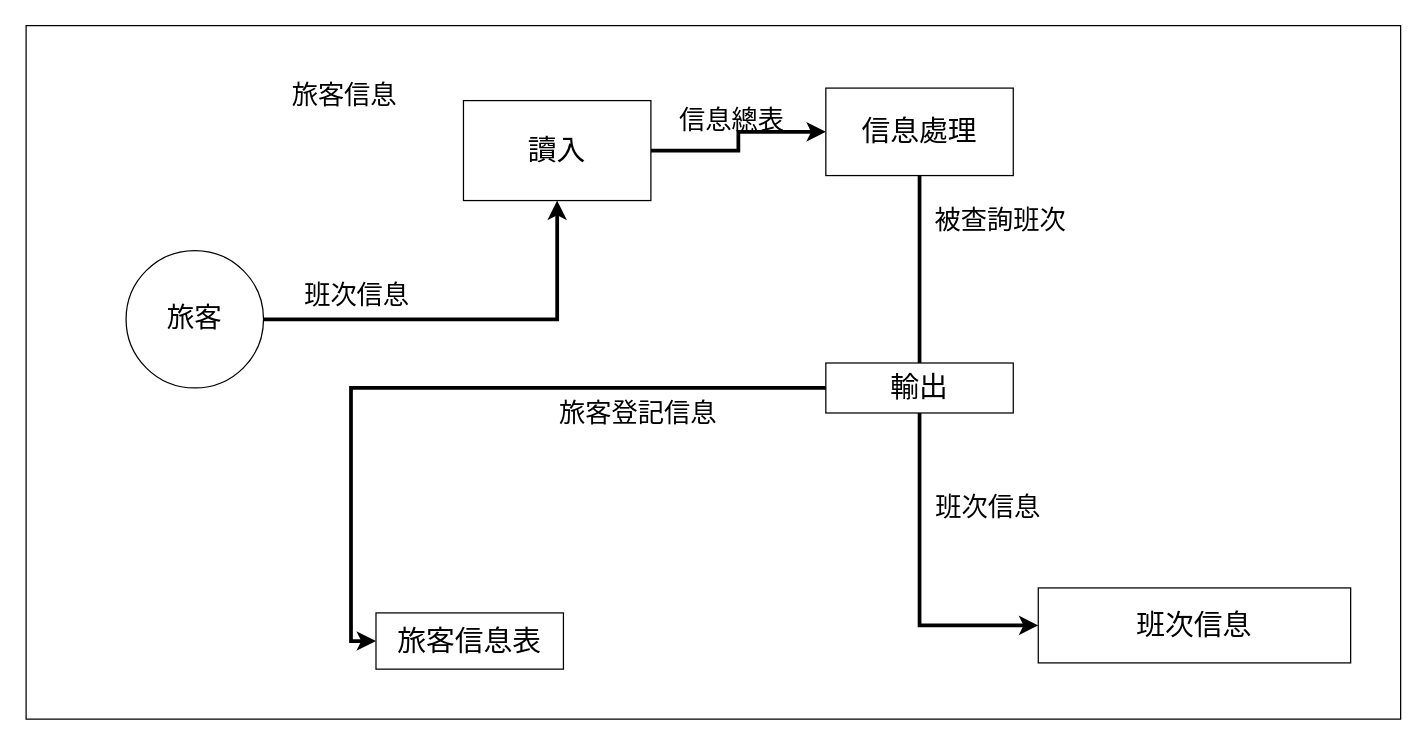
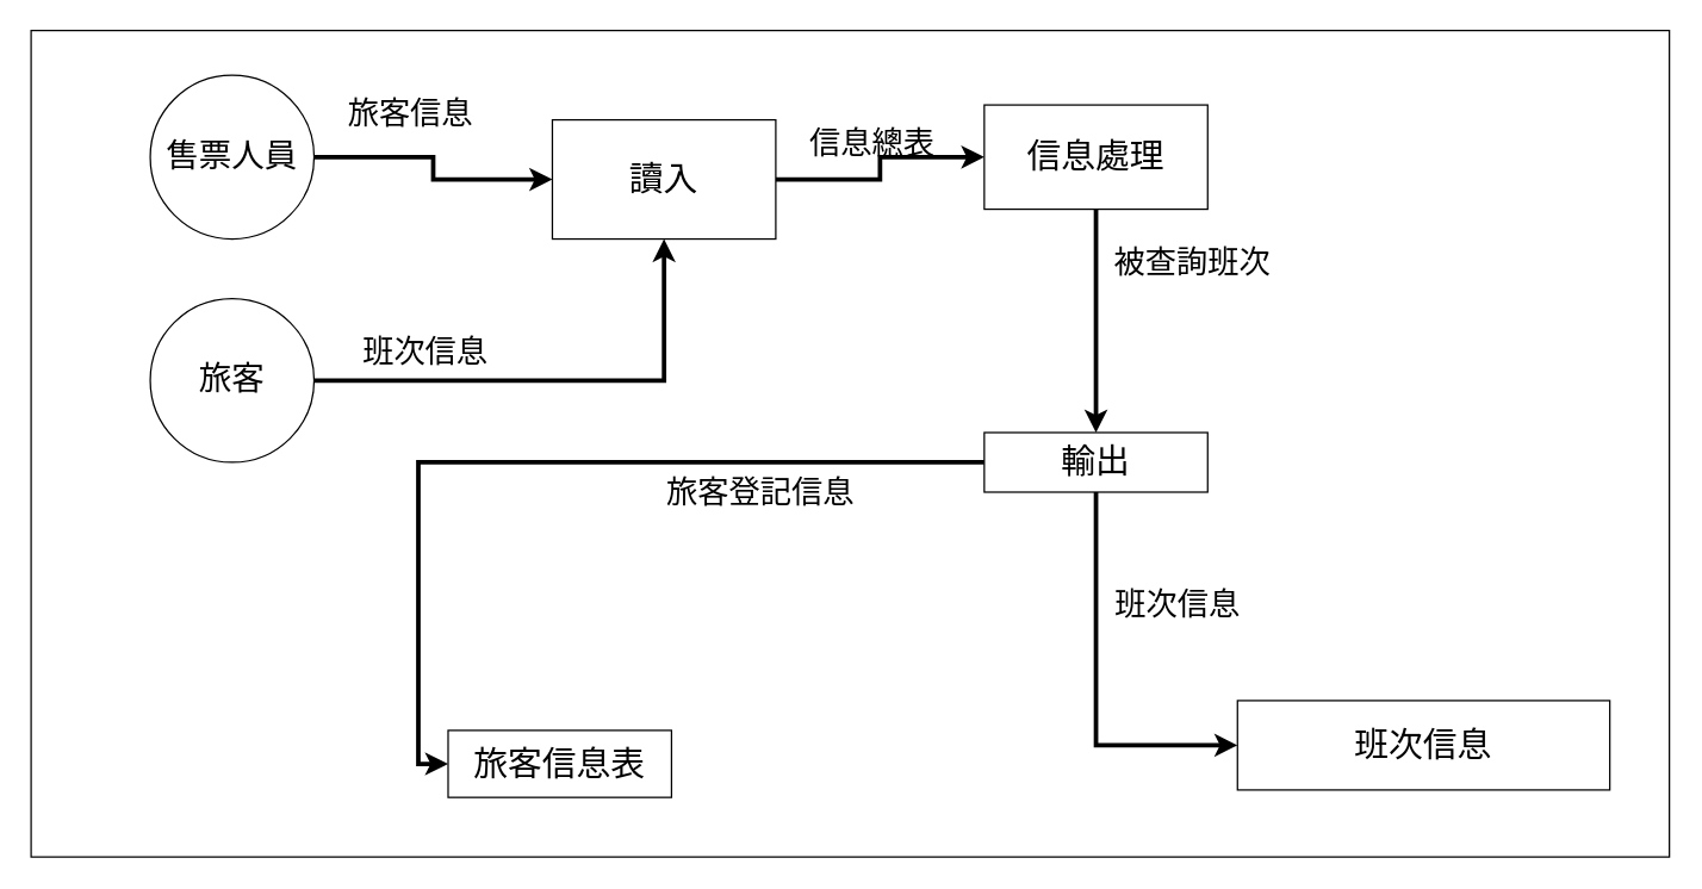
+ <mxCell id="4" value="&lt;font style=&quot;font-size: 22px;&quot;&gt;售票人員&lt;/font&gt;" style="ellipse;whiteSpace=wrap;html=1;aspect=fixed;" vertex="1" parent="1"><mxGeometry x="100" y="50" width="110" height="110" as="geometry" /></mxCell>
+ <mxCell id="3" style="edgeStyle=orthogonalEdgeStyle;rounded=0;orthogonalLoop=1;jettySize=auto;html=1;exitX=1;exitY=0.5;exitDx=0;exitDy=0;strokeWidth=3;" edge="1" parent="1" source="4" target="6"><mxGeometry relative="1" as="geometry" /></mxCell>
- <mxCell id="7" style="edgeStyle=orthogonalEdgeStyle;rounded=0;orthogonalLoop=1;jettySize=auto;html=1;exitX=0.5;exitY=1;exitDx=0;exitDy=0;strokeWidth=3;endArrow=none;" edge="1" parent="1" source="8" target="10"><mxGeometry relative="1" as="geometry" /></mxCell>
+ <mxCell id="7" style="edgeStyle=orthogonalEdgeStyle;rounded=0;orthogonalLoop=1;jettySize=auto;html=1;exitX=0.5;exitY=1;exitDx=0;exitDy=0;strokeWidth=3;" edge="1" parent="1" source="8" target="10"><mxGeometry relative="1" as="geometry" /></mxCell>
